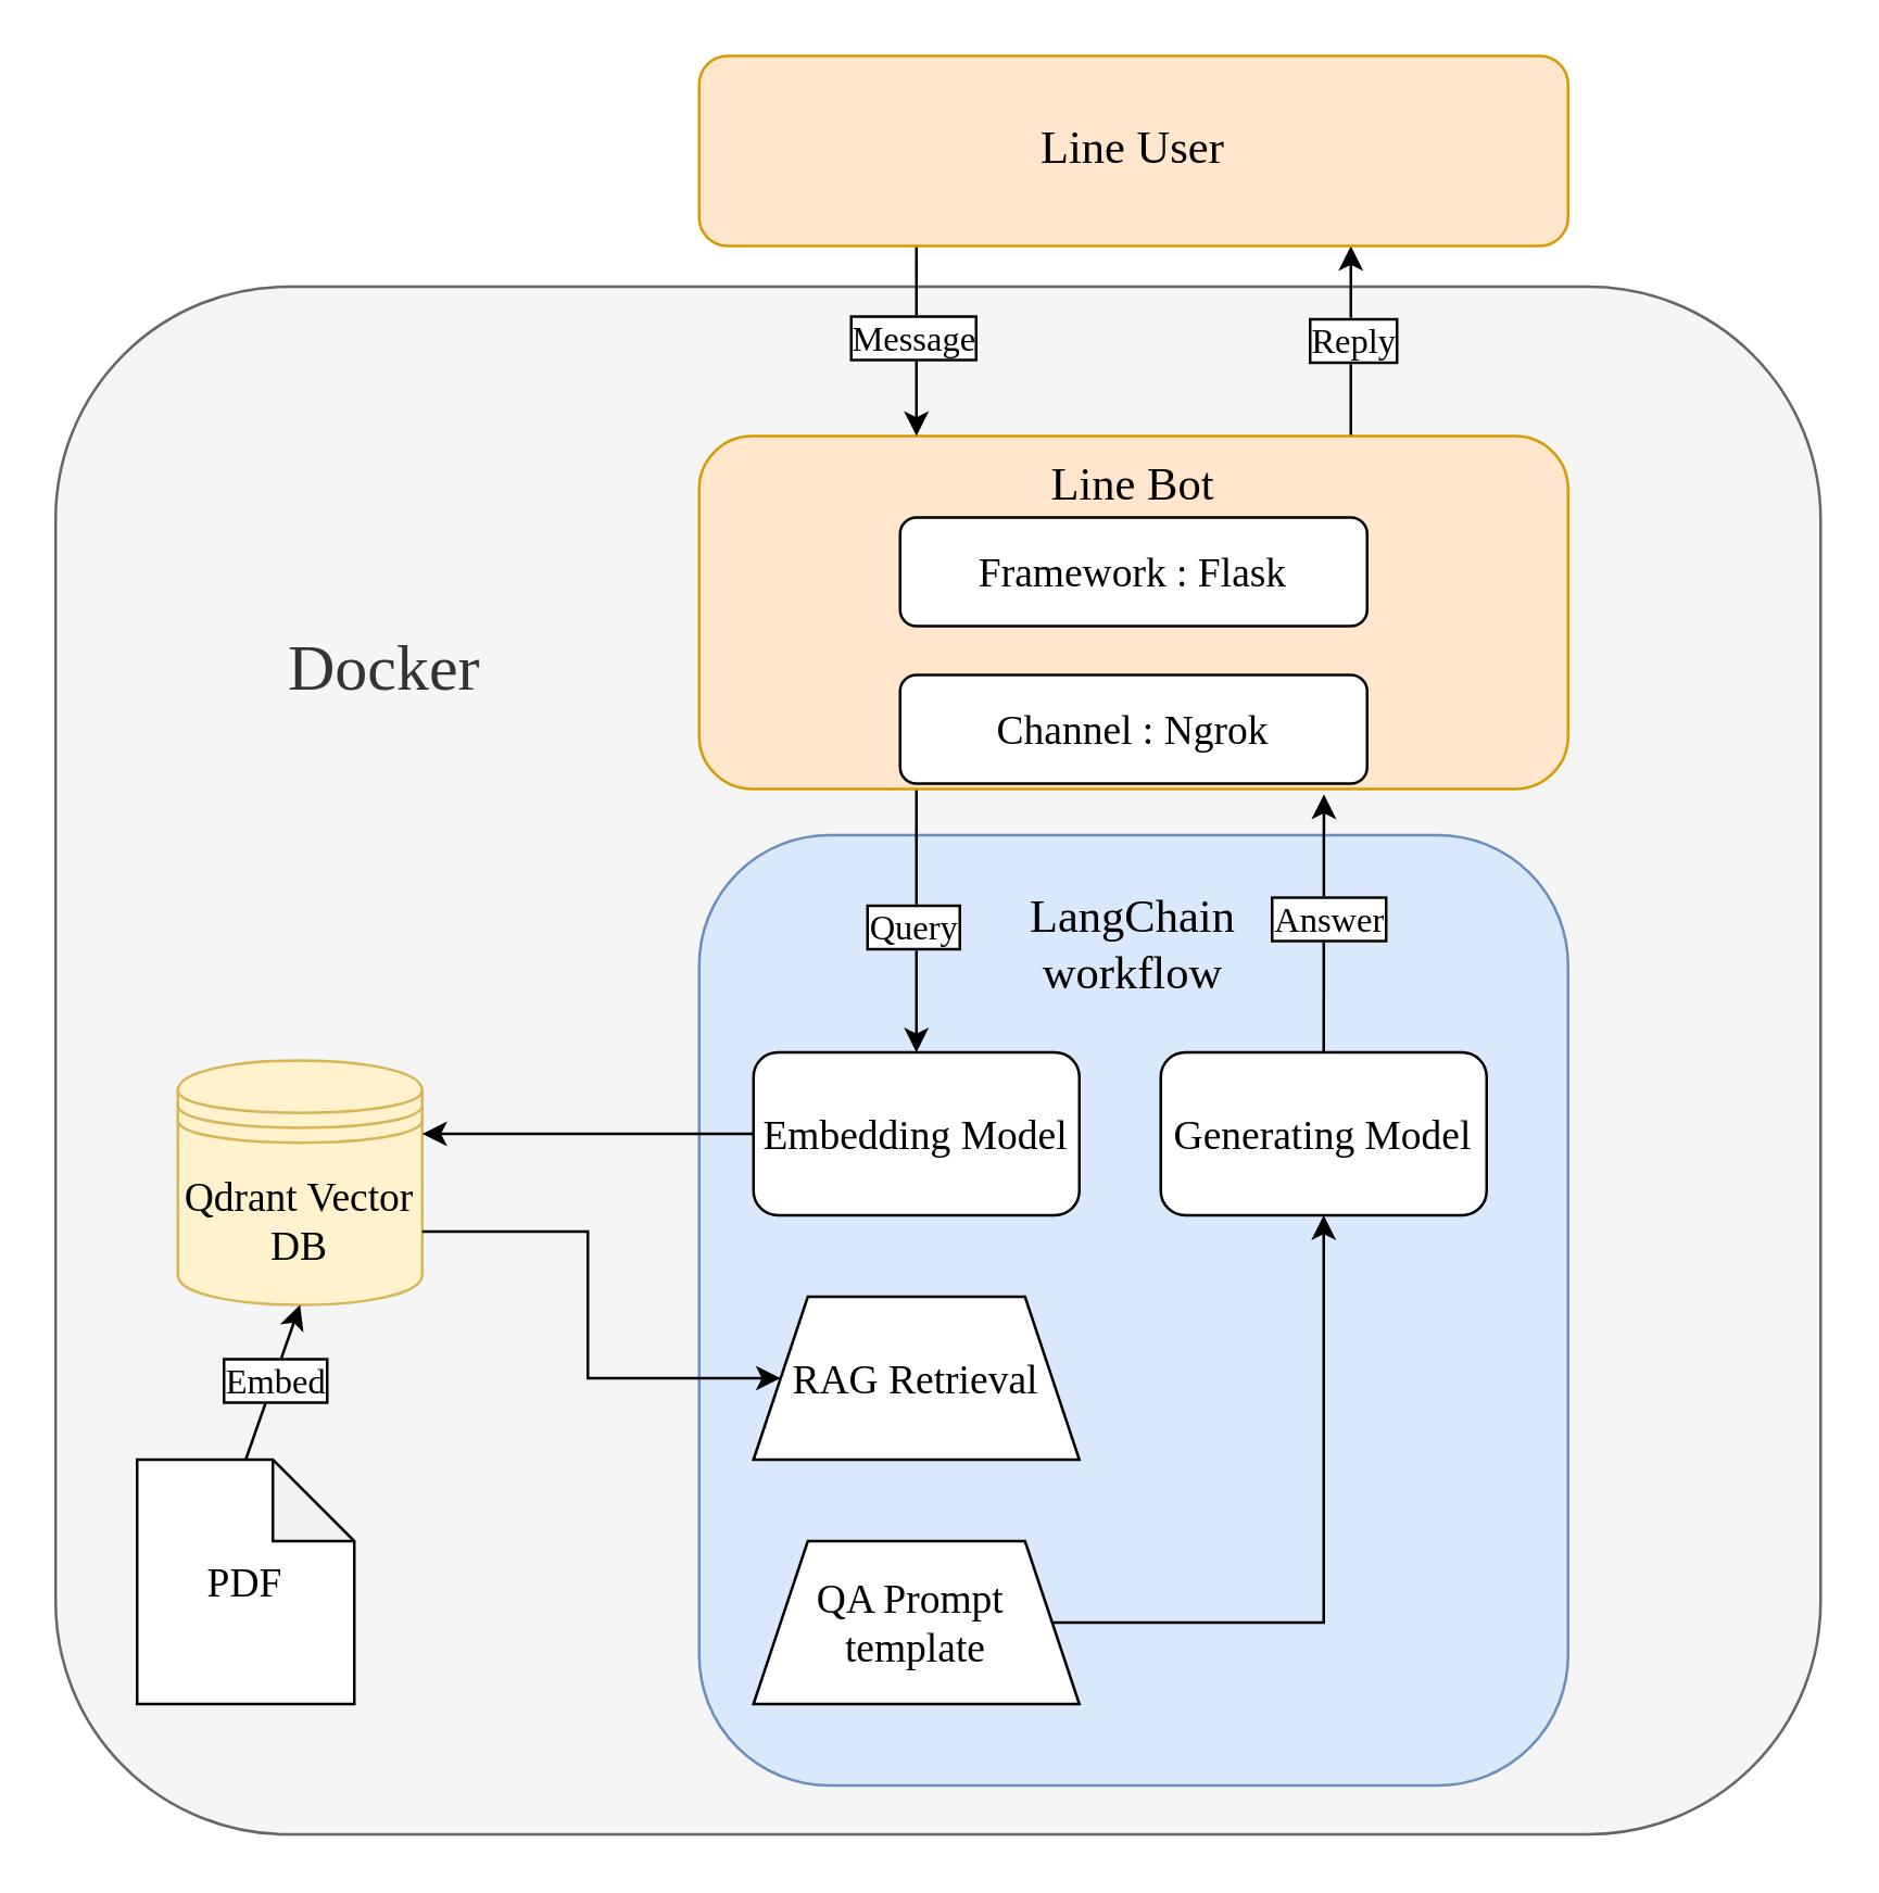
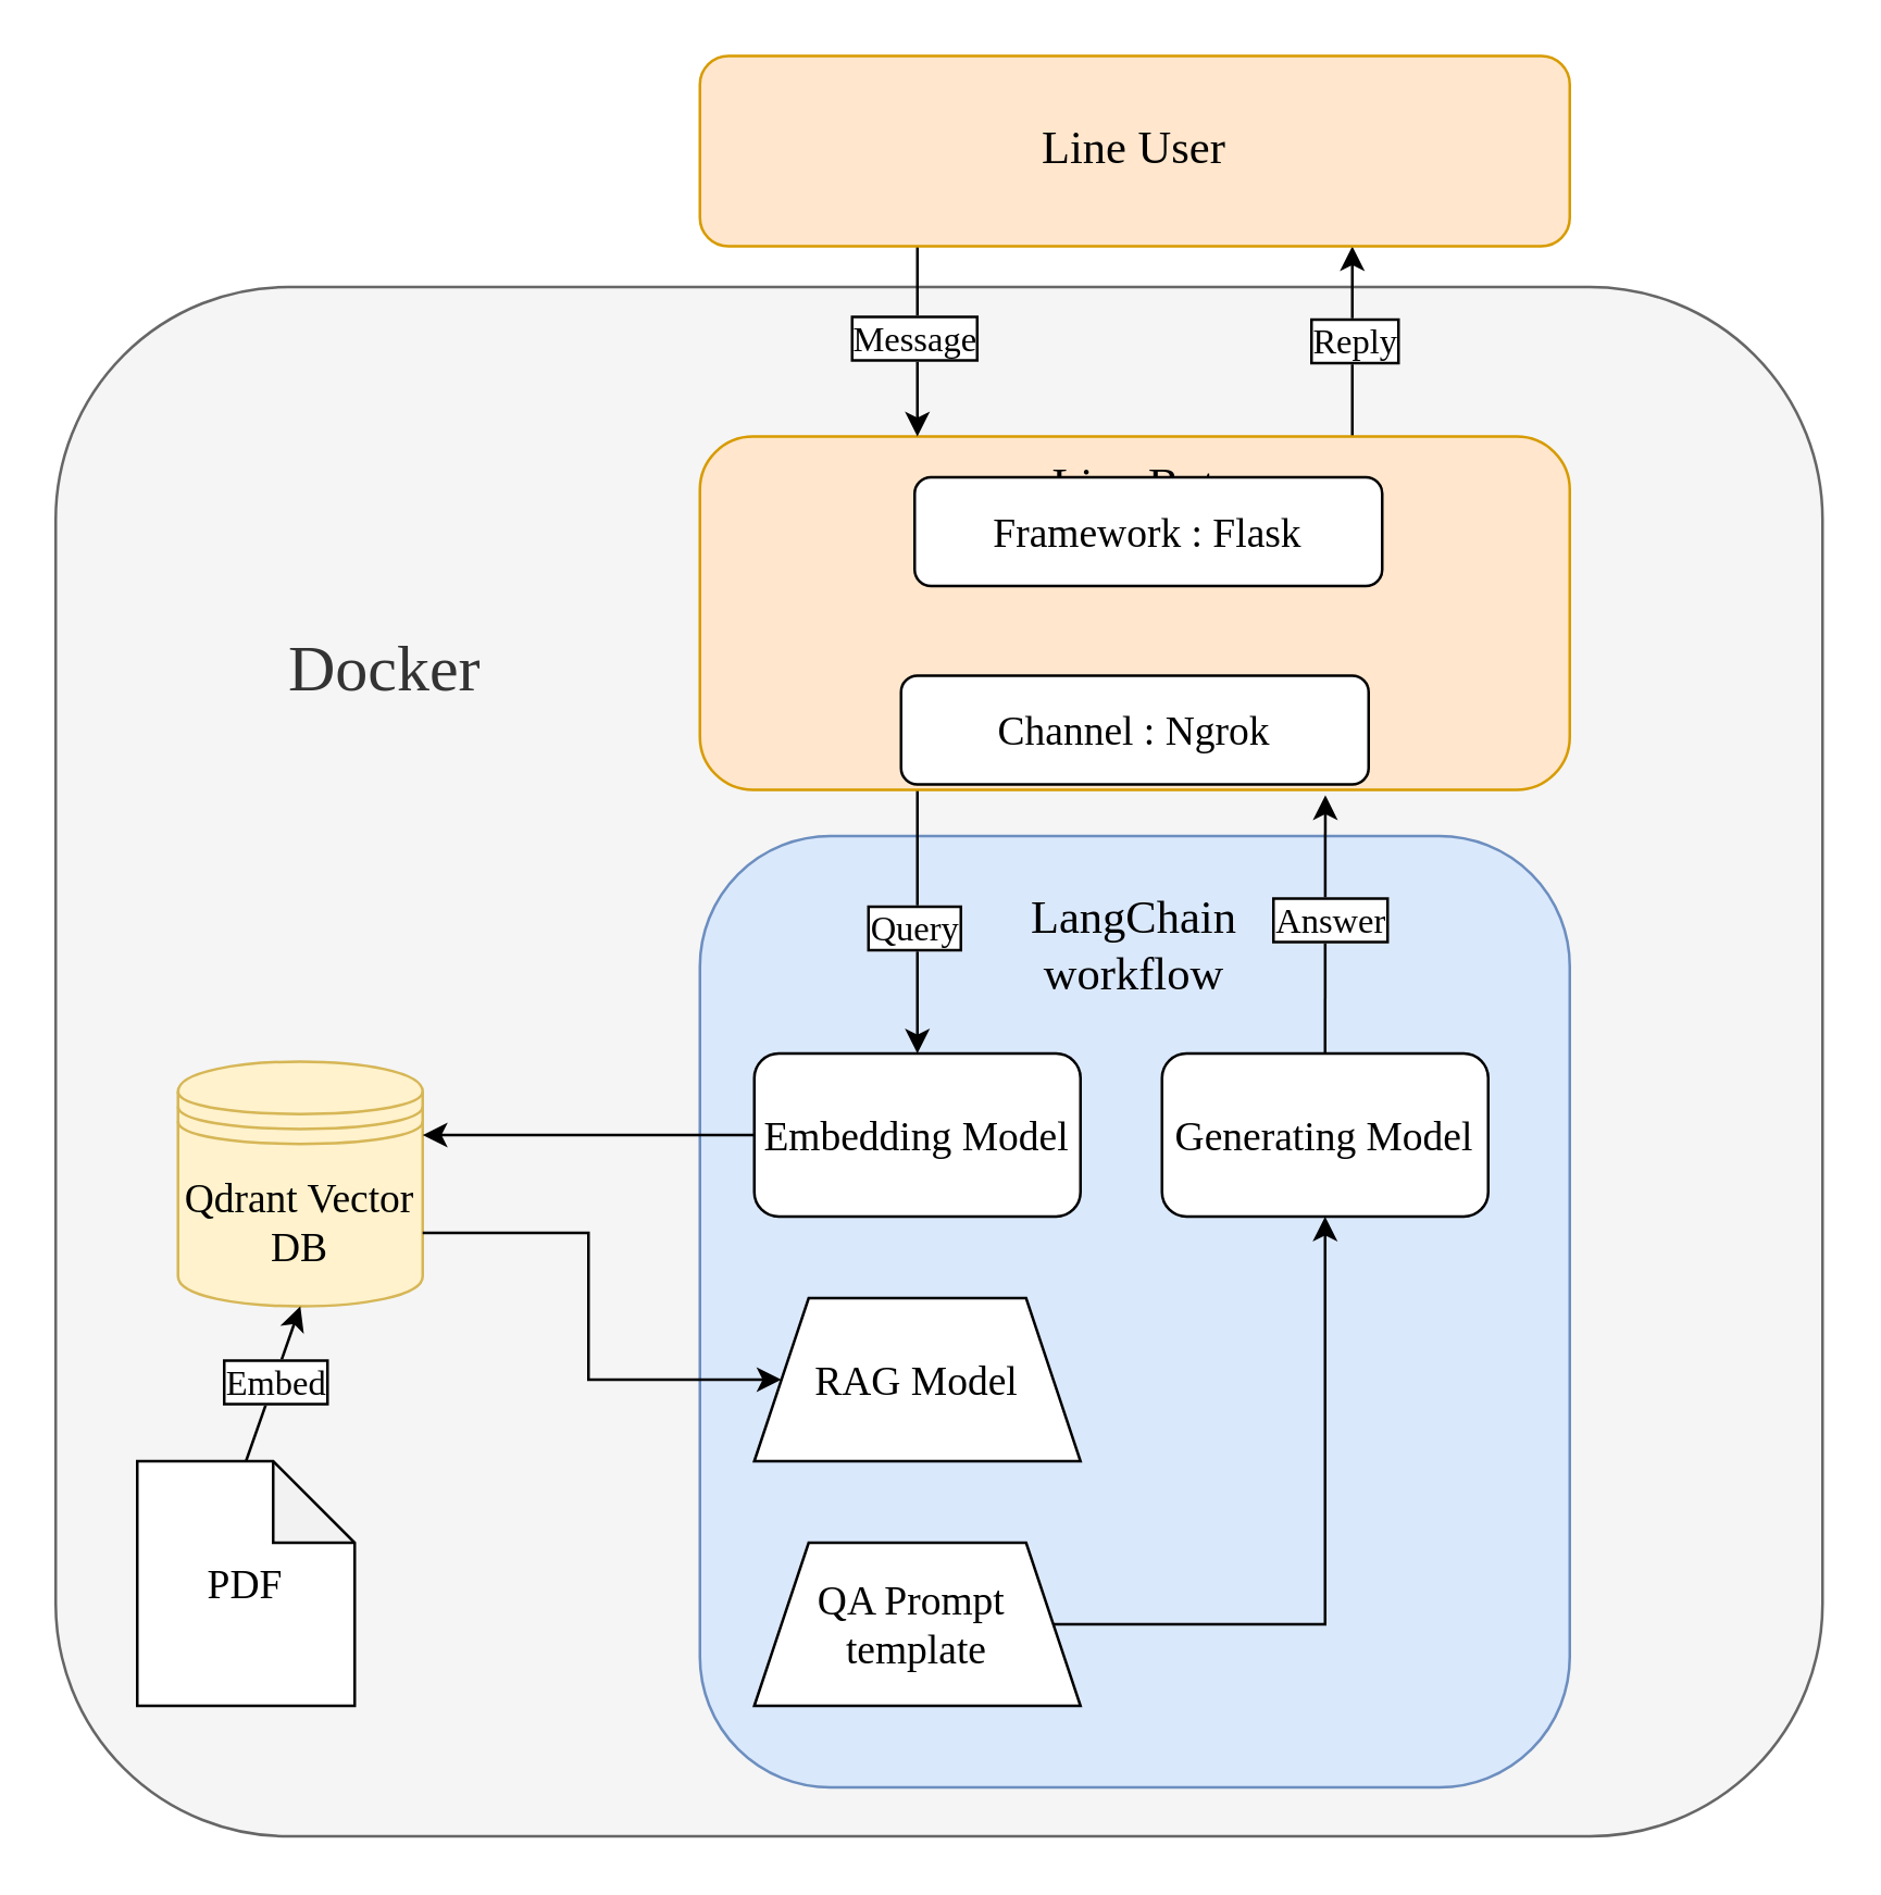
- <mxCell id="25" value="&lt;font face=&quot;Times New Roman&quot; style=&quot;font-size: 15px;&quot;&gt;Framework : Flask&lt;/font&gt;" style="rounded=1;whiteSpace=wrap;html=1;" vertex="1" parent="1"><mxGeometry x="331" y="190" width="172" height="40" as="geometry" /></mxCell>
+ <mxCell id="25" value="&lt;font face=&quot;Times New Roman&quot; style=&quot;font-size: 15px;&quot;&gt;Framework : Flask&lt;/font&gt;" style="rounded=1;whiteSpace=wrap;html=1;" vertex="1" parent="1"><mxGeometry x="336" y="175" width="172" height="40" as="geometry" /></mxCell>
- <mxCell id="10" value="&lt;font face=&quot;Times New Roman&quot; style=&quot;font-size: 15px;&quot;&gt;RAG Retrieval&lt;/font&gt;" style="shape=trapezoid;perimeter=trapezoidPerimeter;whiteSpace=wrap;html=1;fixedSize=1;" parent="1" vertex="1"><mxGeometry x="277" y="477" width="120" height="60" as="geometry" /></mxCell>
+ <mxCell id="10" value="&lt;font face=&quot;Times New Roman&quot; style=&quot;font-size: 15px;&quot;&gt;RAG Model&lt;/font&gt;" style="shape=trapezoid;perimeter=trapezoidPerimeter;whiteSpace=wrap;html=1;fixedSize=1;" parent="1" vertex="1"><mxGeometry x="277" y="477" width="120" height="60" as="geometry" /></mxCell>
